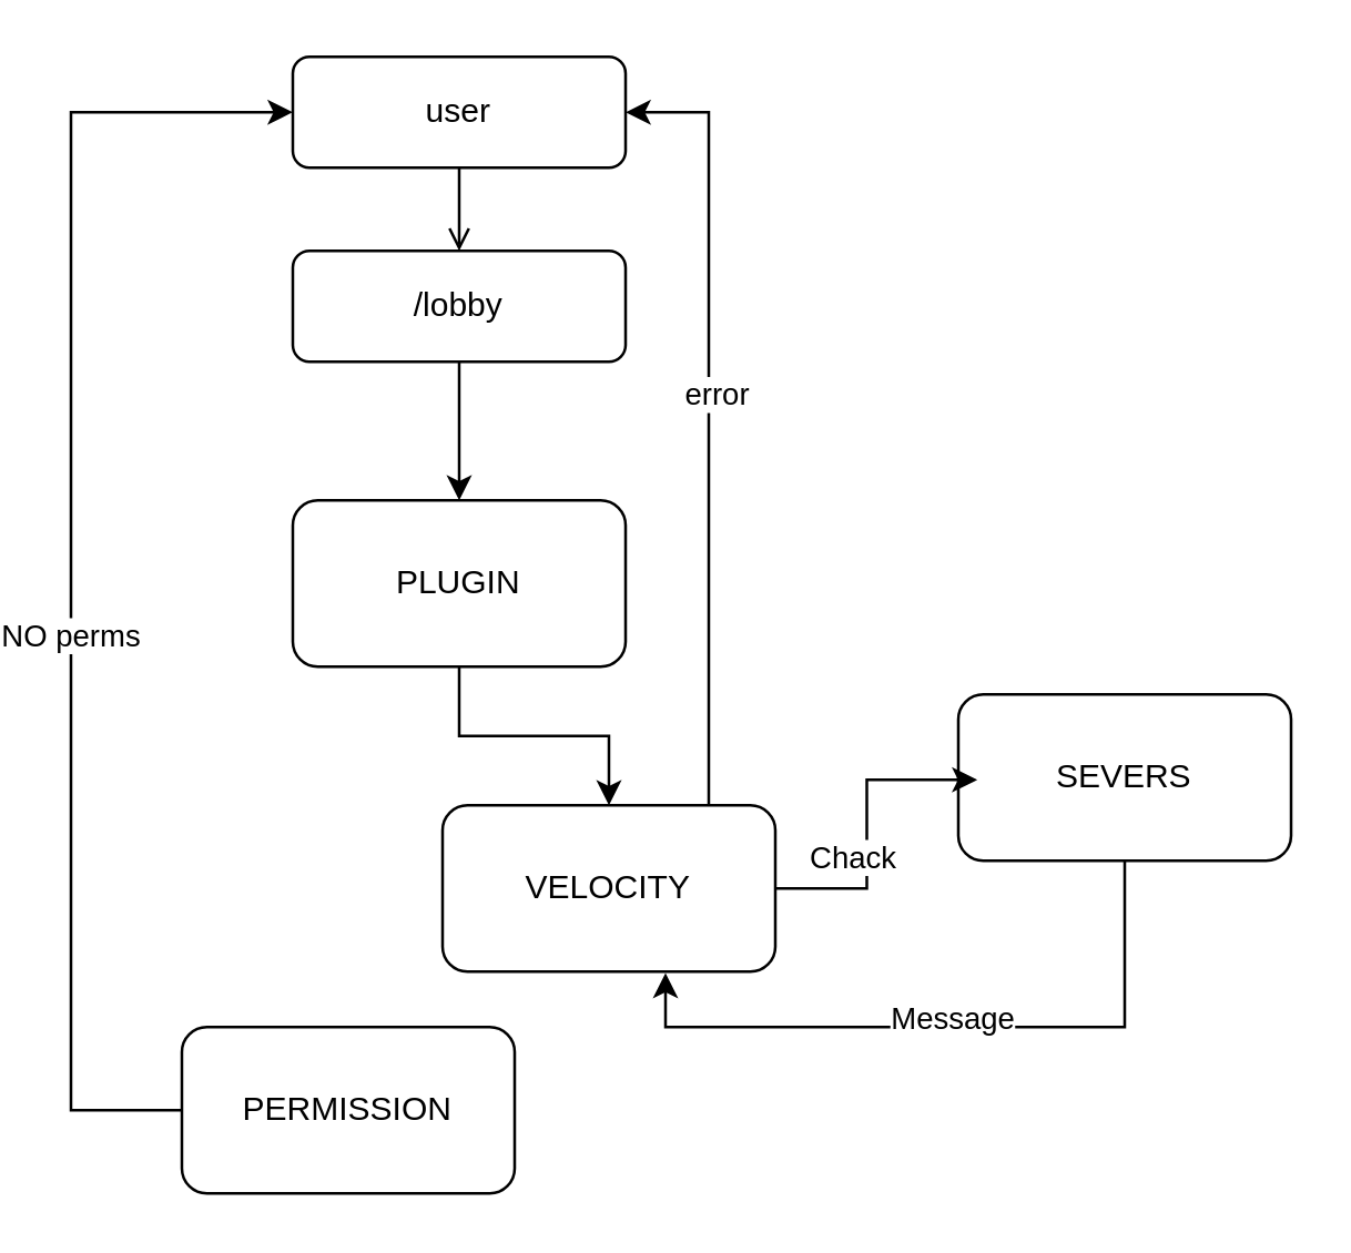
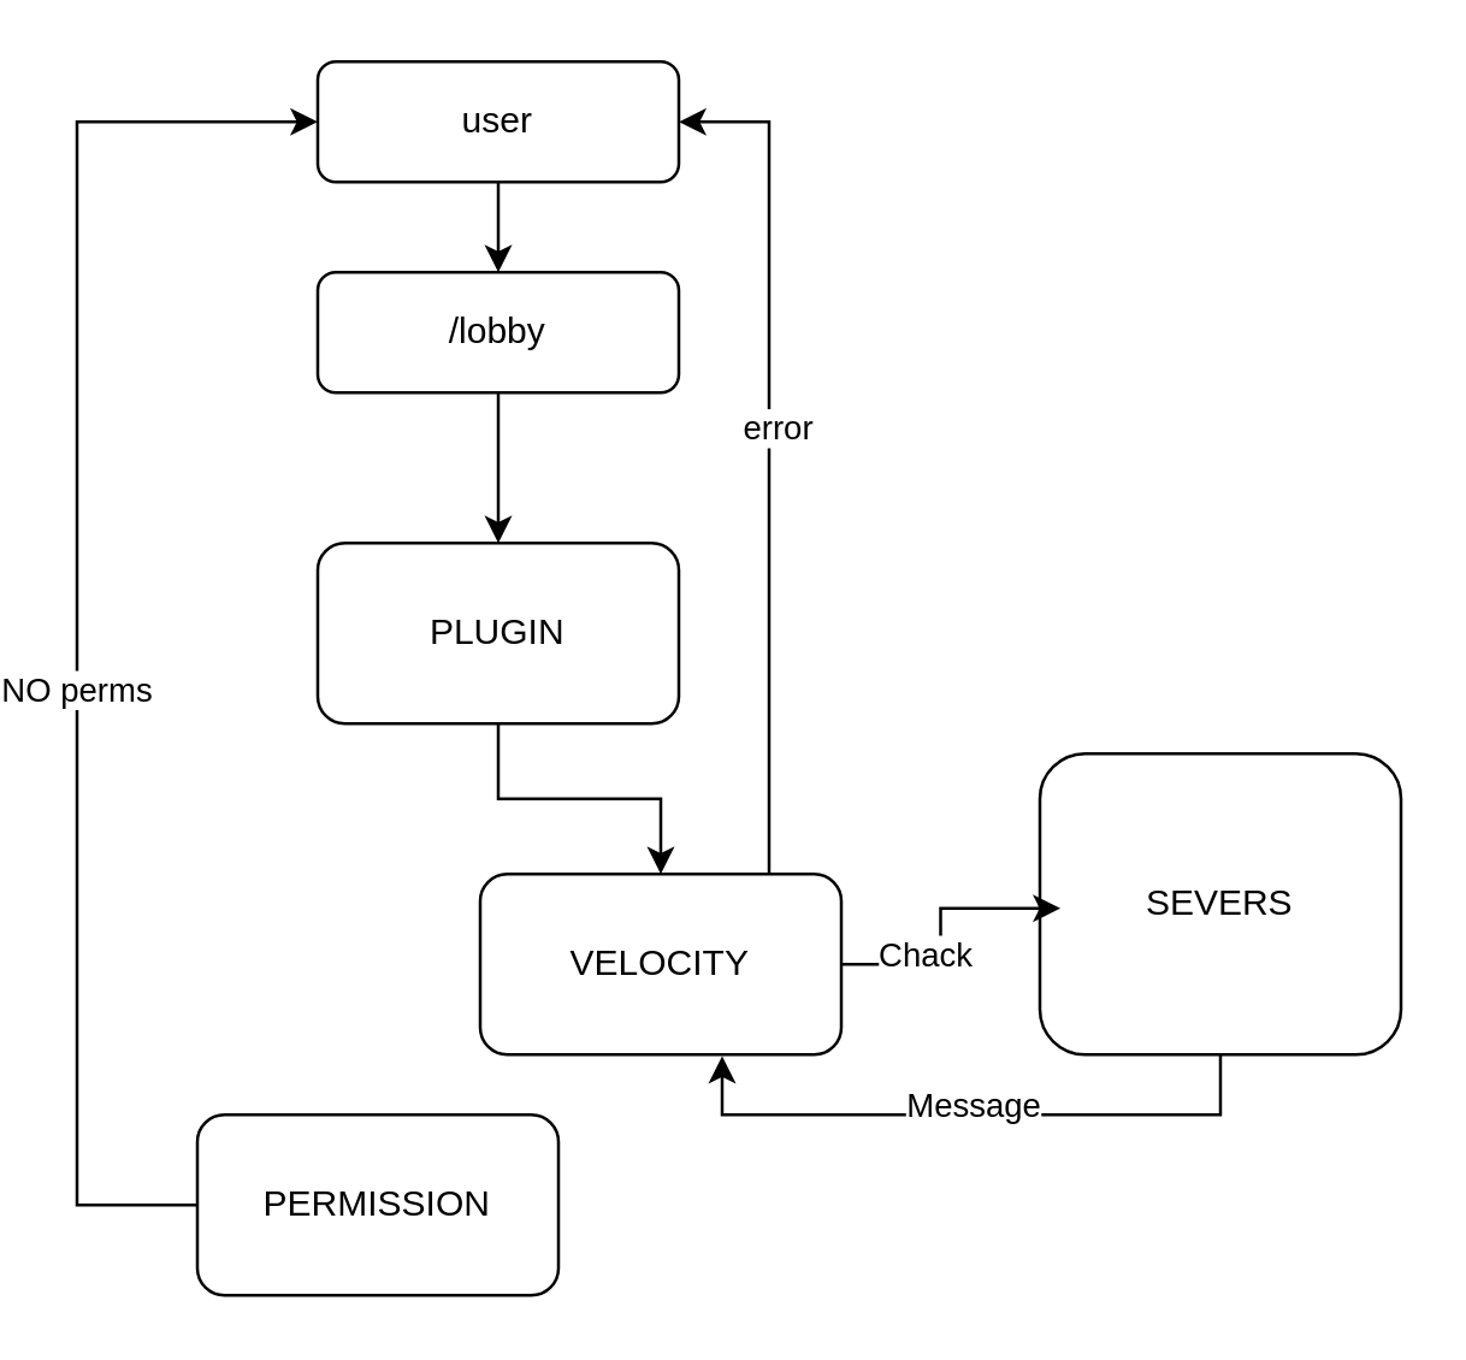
- <mxCell id="17" value="" style="edgeStyle=orthogonalEdgeStyle;rounded=0;orthogonalLoop=1;jettySize=auto;html=1;endArrow=open;" edge="1" parent="1" source="18" target="3"><mxGeometry relative="1" as="geometry" /></mxCell>
+ <mxCell id="17" value="" style="edgeStyle=orthogonalEdgeStyle;rounded=0;orthogonalLoop=1;jettySize=auto;html=1;" edge="1" parent="1" source="18" target="3"><mxGeometry relative="1" as="geometry" /></mxCell>
- <mxCell id="11" value="SEVERS" style="rounded=1;whiteSpace=wrap;html=1;" vertex="1" parent="1"><mxGeometry x="340" y="250" width="120" height="60" as="geometry" /></mxCell>
+ <mxCell id="11" value="SEVERS" style="rounded=1;whiteSpace=wrap;html=1;" vertex="1" parent="1"><mxGeometry x="340" y="250" width="120" height="100" as="geometry" /></mxCell>
